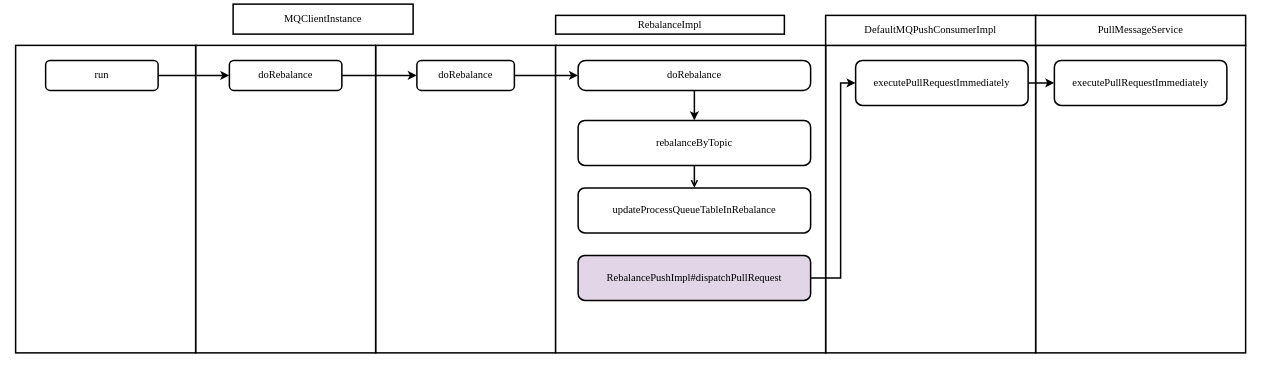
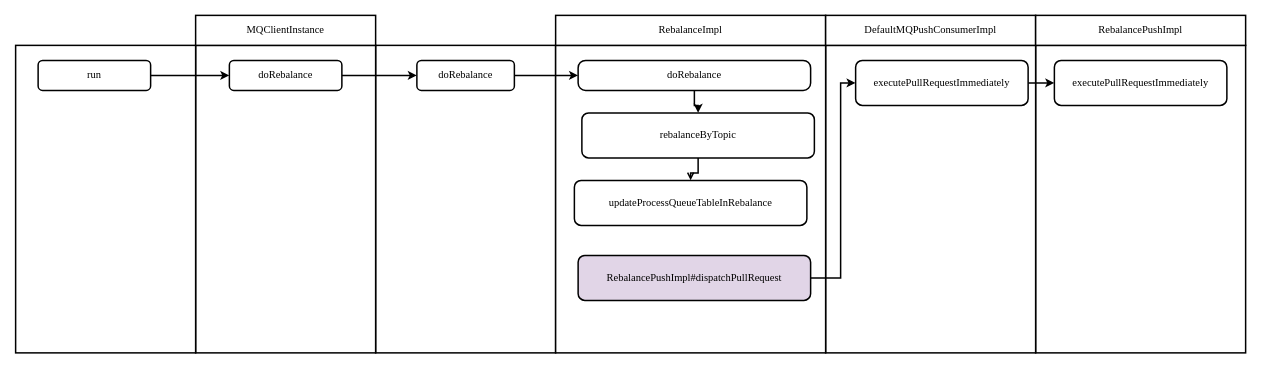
- <mxCell id="10" value="MQClientInstance" style="rounded=0;whiteSpace=wrap;html=1;fontFamily=Comic Sans MS;fontSize=14;strokeWidth=2;" parent="1" vertex="1"><mxGeometry x="310" y="5" width="240" height="40" as="geometry" /></mxCell>
+ <mxCell id="10" value="MQClientInstance" style="rounded=0;whiteSpace=wrap;html=1;fontFamily=Comic Sans MS;fontSize=14;strokeWidth=2;" parent="1" vertex="1"><mxGeometry x="260" y="20" width="240" height="40" as="geometry" /></mxCell>
- <mxCell id="15" value="RebalanceImpl" style="rounded=0;whiteSpace=wrap;html=1;fontFamily=Comic Sans MS;fontSize=14;strokeWidth=2;" parent="1" vertex="1"><mxGeometry x="740" y="20" width="305" height="25" as="geometry" /></mxCell>
+ <mxCell id="15" value="RebalanceImpl" style="rounded=0;whiteSpace=wrap;html=1;fontFamily=Comic Sans MS;fontSize=14;strokeWidth=2;" parent="1" vertex="1"><mxGeometry x="740" y="20" width="360" height="40" as="geometry" /></mxCell>
- <mxCell id="26" value="PullMessageService" style="rounded=0;whiteSpace=wrap;html=1;fontFamily=Comic Sans MS;fontSize=14;strokeWidth=2;" parent="1" vertex="1"><mxGeometry x="1380" y="20" width="280" height="40" as="geometry" /></mxCell>
+ <mxCell id="26" value="RebalancePushImpl" style="rounded=0;whiteSpace=wrap;html=1;fontFamily=Comic Sans MS;fontSize=14;strokeWidth=2;" parent="1" vertex="1"><mxGeometry x="1380" y="20" width="280" height="40" as="geometry" /></mxCell>
- <mxCell id="9" value="run" style="rounded=1;whiteSpace=wrap;html=1;fontFamily=Comic Sans MS;fontSize=14;strokeWidth=2;" parent="1" vertex="1"><mxGeometry x="60" y="80" width="150" height="40" as="geometry" /></mxCell>
+ <mxCell id="9" value="run" style="rounded=1;whiteSpace=wrap;html=1;fontFamily=Comic Sans MS;fontSize=14;strokeWidth=2;" parent="1" vertex="1"><mxGeometry x="50" y="80" width="150" height="40" as="geometry" /></mxCell>
- <mxCell id="19" value="rebalanceByTopic" style="rounded=1;whiteSpace=wrap;html=1;fontFamily=Comic Sans MS;fontSize=14;strokeWidth=2;" parent="1" vertex="1"><mxGeometry x="770" y="160" width="310" height="60" as="geometry" /></mxCell>
+ <mxCell id="19" value="rebalanceByTopic" style="rounded=1;whiteSpace=wrap;html=1;fontFamily=Comic Sans MS;fontSize=14;strokeWidth=2;" parent="1" vertex="1"><mxGeometry x="775" y="150" width="310" height="60" as="geometry" /></mxCell>
- <mxCell id="20" value="updateProcessQueueTableInRebalance" style="whiteSpace=wrap;html=1;fontSize=14;fontFamily=Comic Sans MS;rounded=1;strokeWidth=2;" parent="1" vertex="1"><mxGeometry x="770" y="250" width="310" height="60" as="geometry" /></mxCell>
+ <mxCell id="20" value="updateProcessQueueTableInRebalance" style="whiteSpace=wrap;html=1;fontSize=14;fontFamily=Comic Sans MS;rounded=1;strokeWidth=2;" parent="1" vertex="1"><mxGeometry x="765" y="240" width="310" height="60" as="geometry" /></mxCell>
